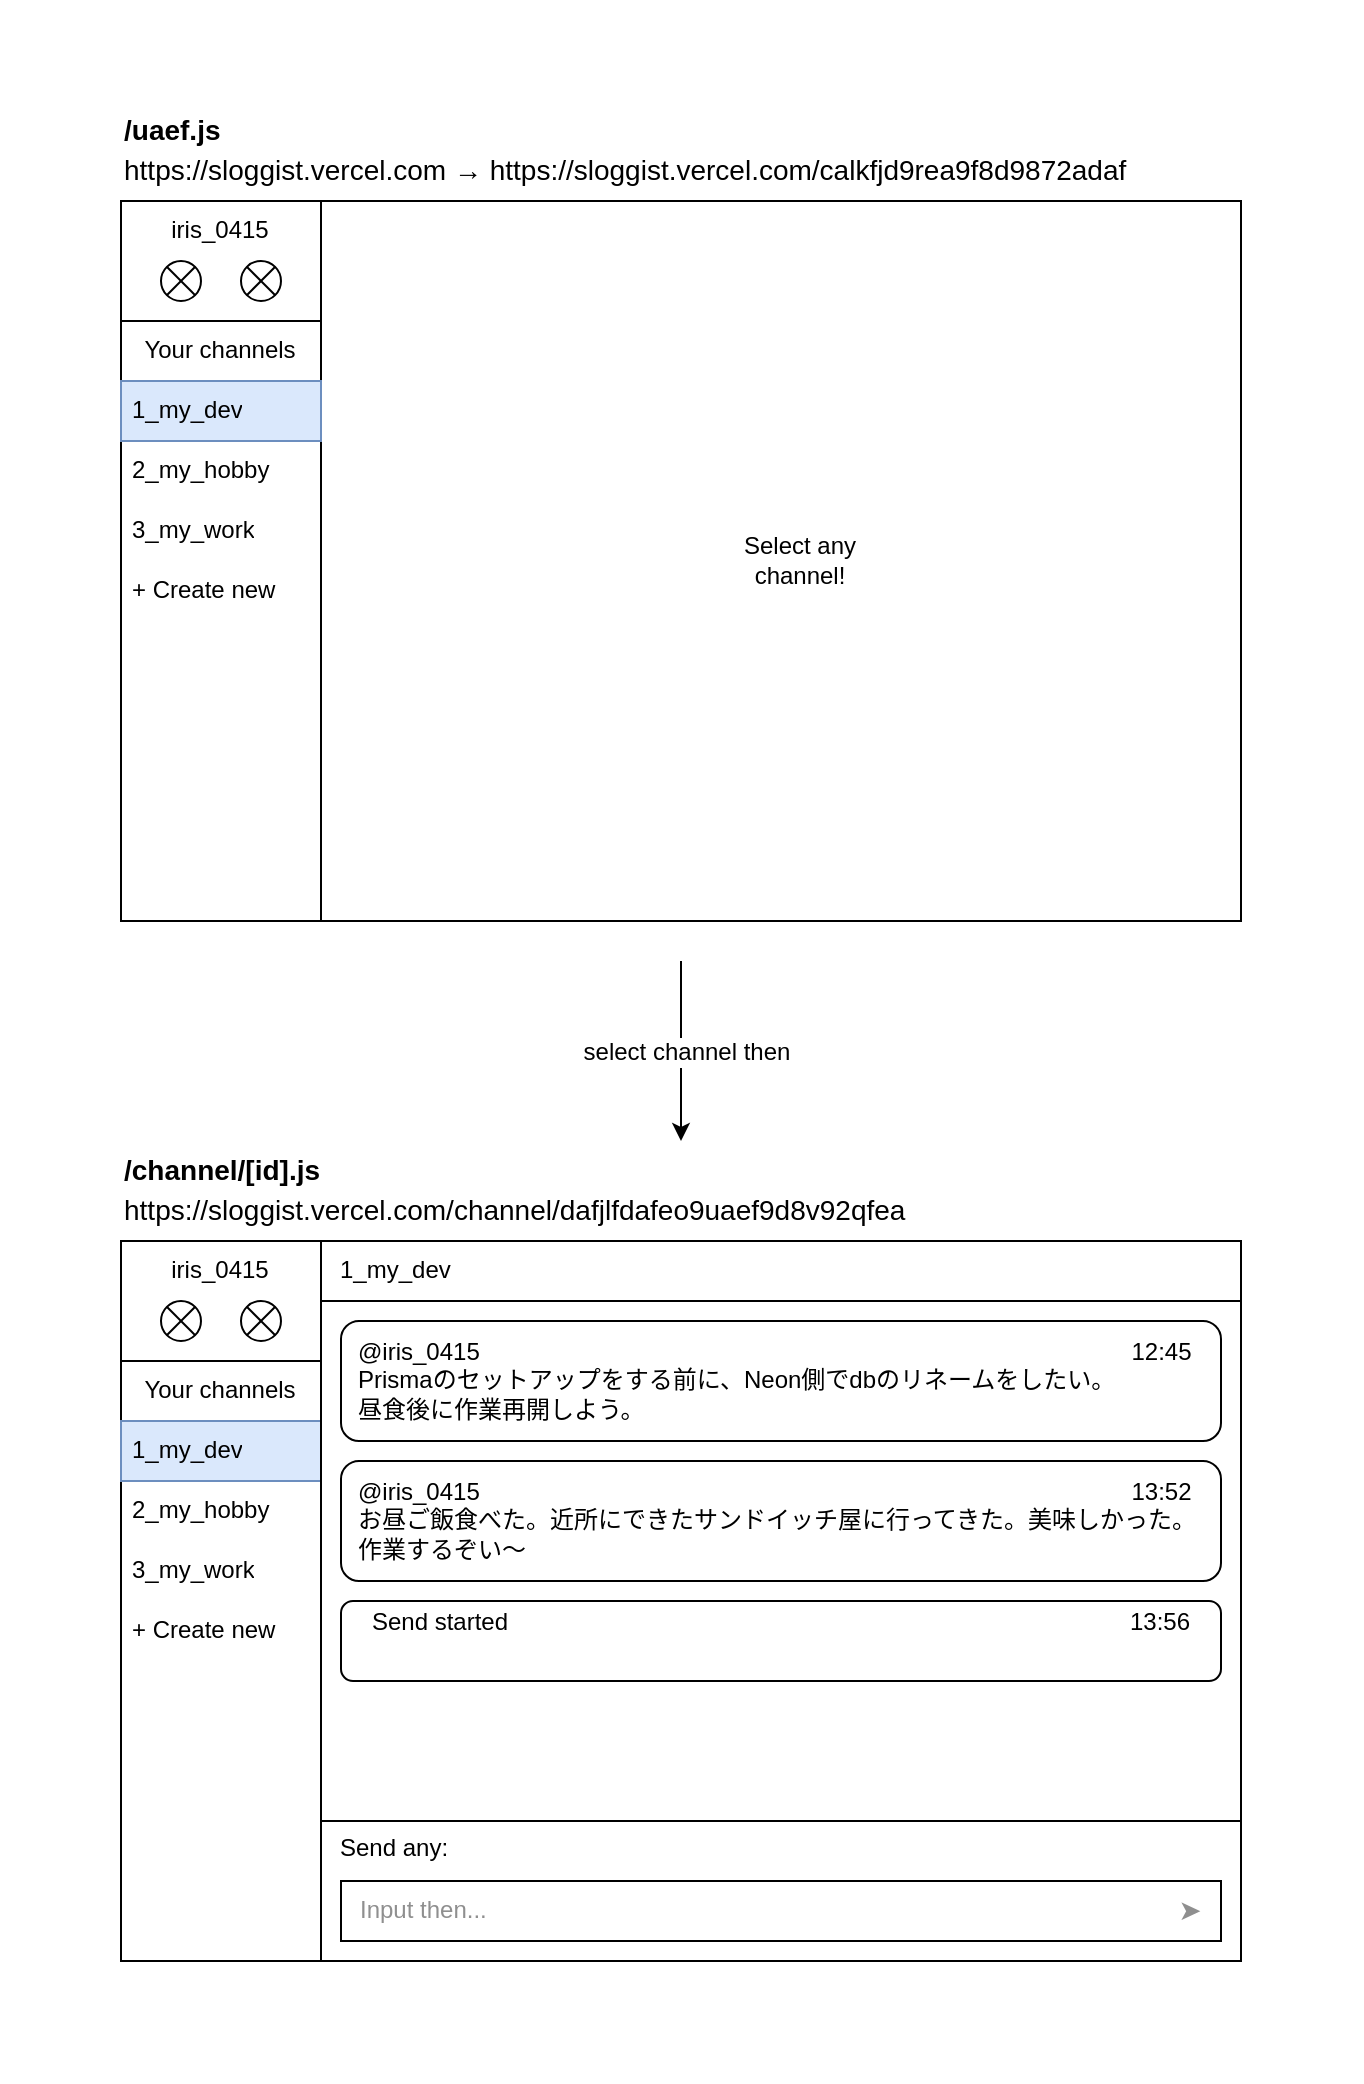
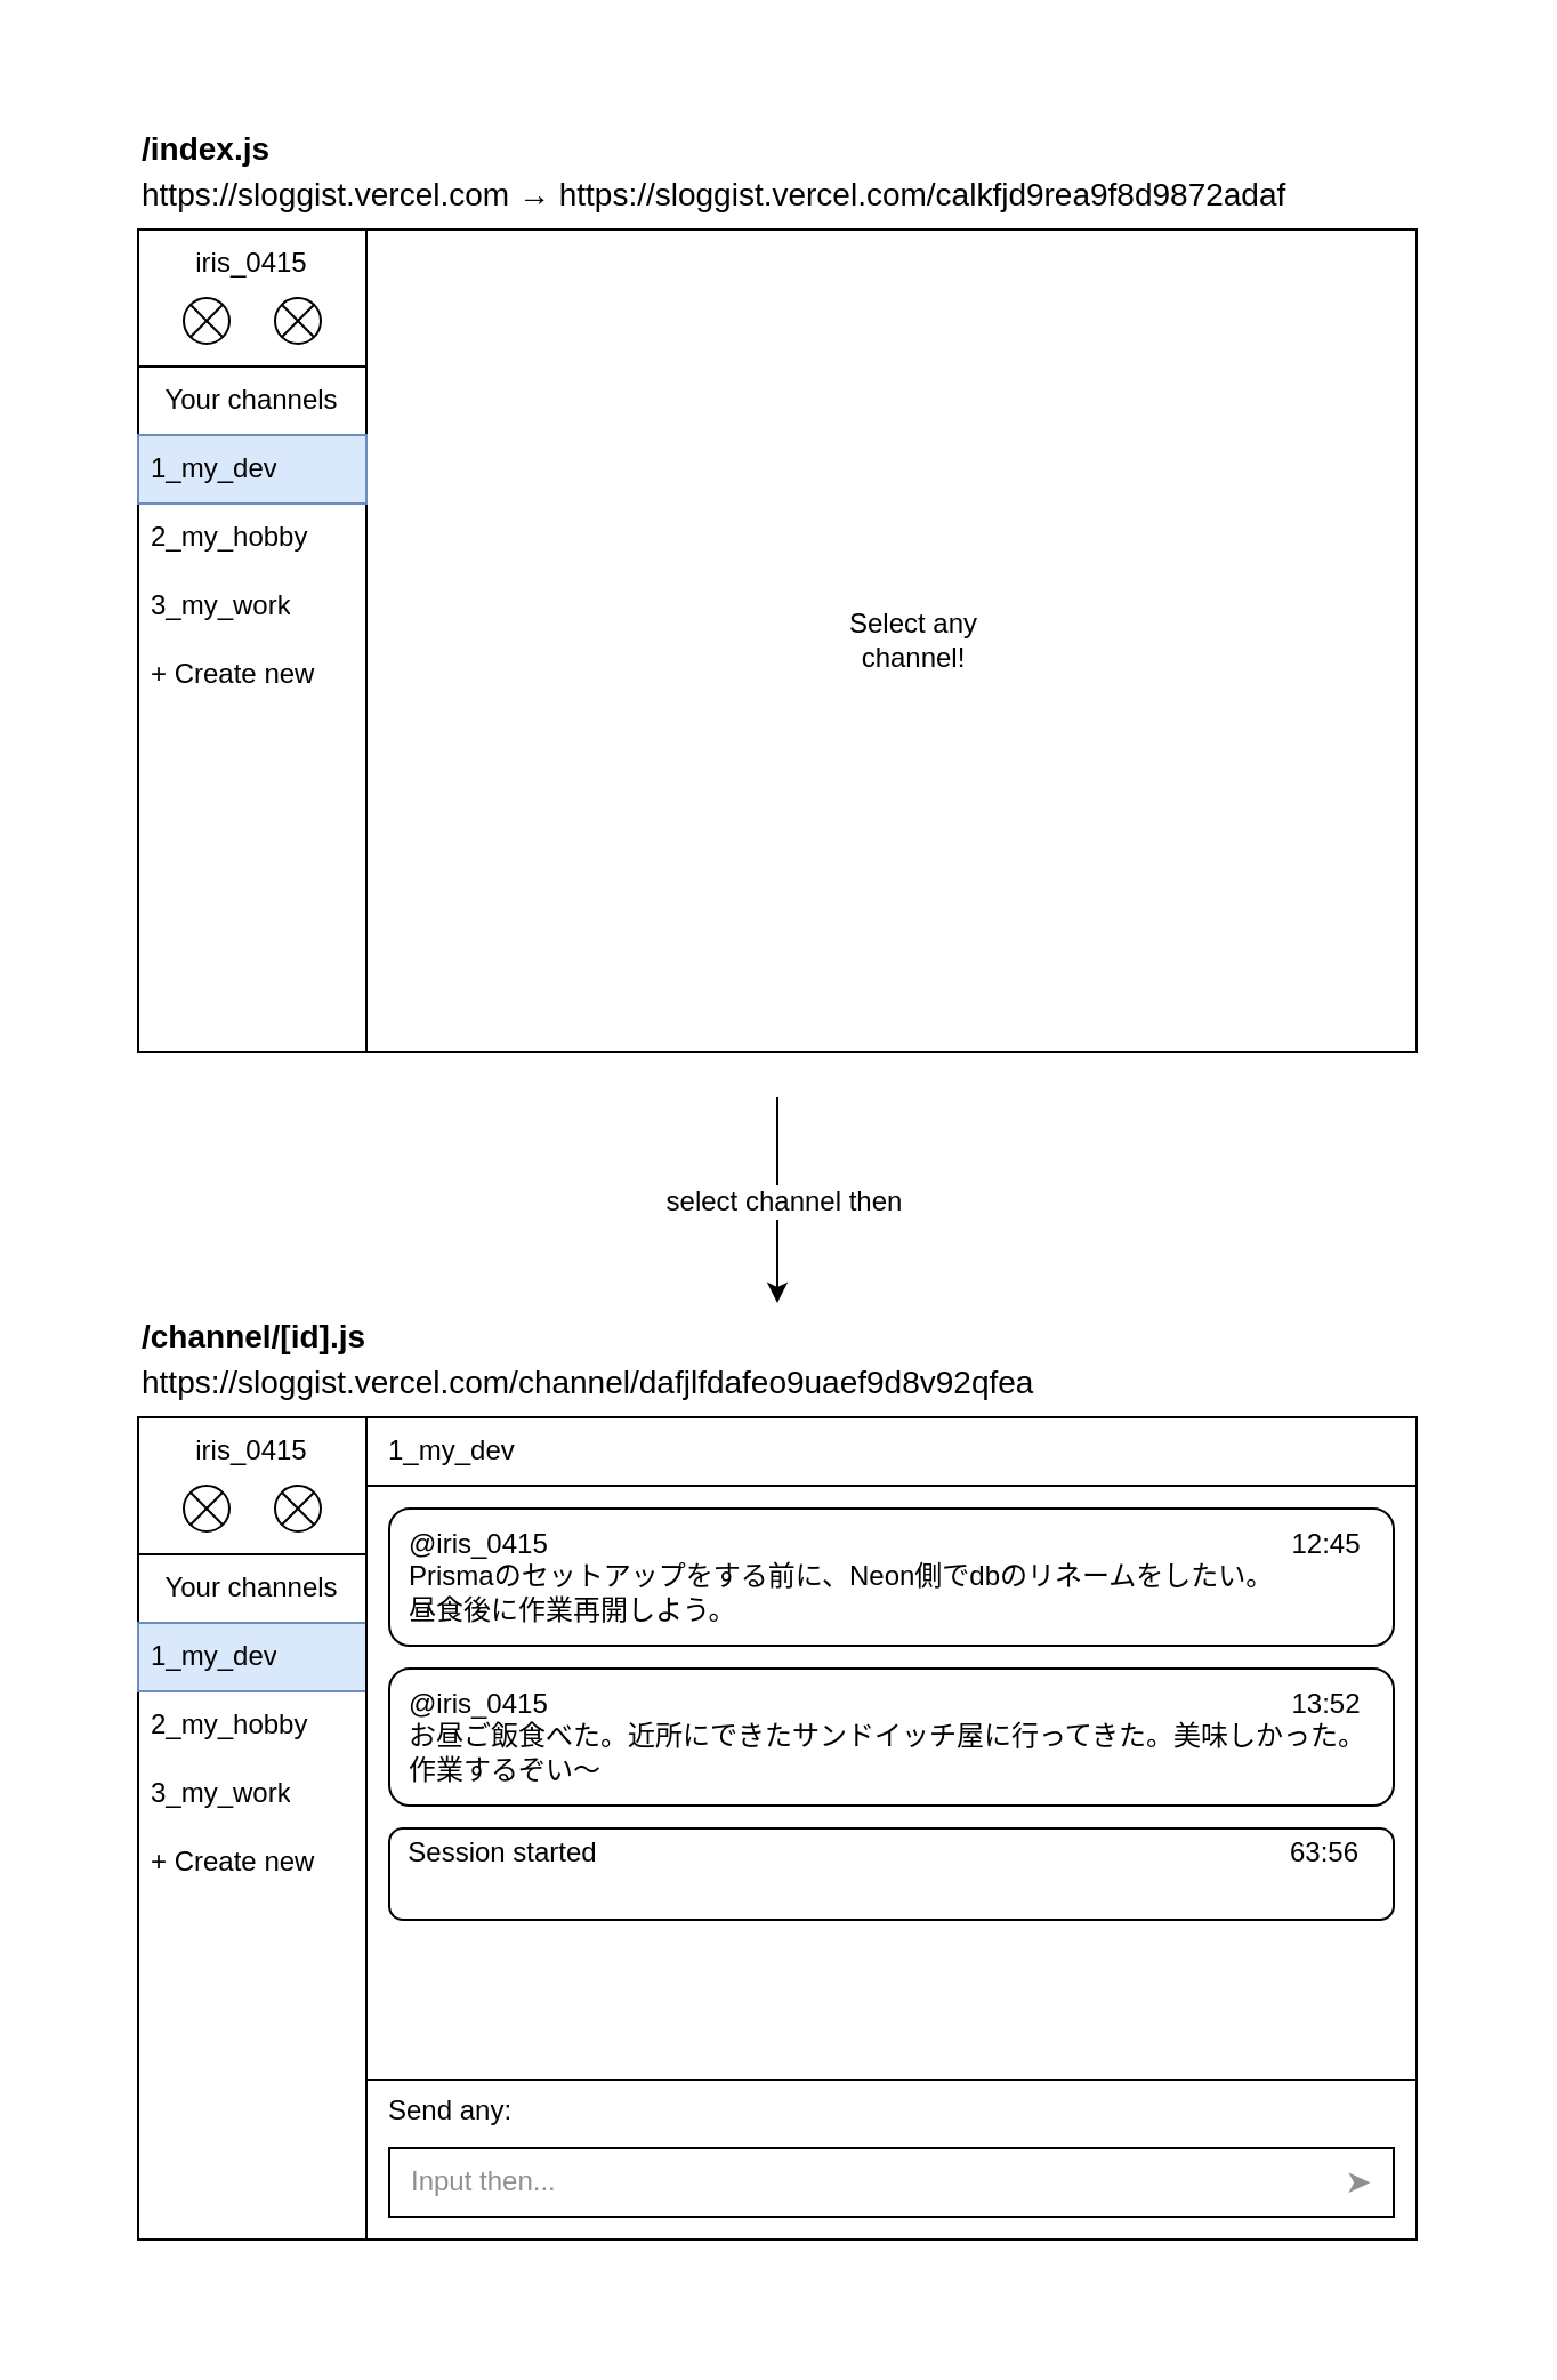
- <mxCell id="40" value="&lt;b&gt;&lt;font style=&quot;font-size: 14px;&quot;&gt;/uaef.js&lt;/font&gt;&lt;/b&gt;" style="text;strokeColor=none;align=left;fillColor=none;html=1;verticalAlign=middle;whiteSpace=wrap;rounded=0;" parent="1" vertex="1"><mxGeometry x="60" y="50" width="60" height="30" as="geometry" /></mxCell>
+ <mxCell id="40" value="&lt;b&gt;&lt;font style=&quot;font-size: 14px;&quot;&gt;/index.js&lt;/font&gt;&lt;/b&gt;" style="text;strokeColor=none;align=left;fillColor=none;html=1;verticalAlign=middle;whiteSpace=wrap;rounded=0;" parent="1" vertex="1"><mxGeometry x="60" y="50" width="60" height="30" as="geometry" /></mxCell>
- <mxCell id="24" value="Send started" style="text;strokeColor=none;align=center;fillColor=none;html=1;verticalAlign=middle;whiteSpace=wrap;rounded=0;" parent="1" vertex="1"><mxGeometry x="170" y="796" width="100" height="30" as="geometry" /></mxCell>
+ <mxCell id="24" value="Session started" style="text;strokeColor=none;align=center;fillColor=none;html=1;verticalAlign=middle;whiteSpace=wrap;rounded=0;" parent="1" vertex="1"><mxGeometry x="170" y="796" width="100" height="30" as="geometry" /></mxCell>
- <mxCell id="25" value="13:56" style="text;strokeColor=none;align=center;fillColor=none;html=1;verticalAlign=middle;whiteSpace=wrap;rounded=0;" parent="1" vertex="1"><mxGeometry x="530" y="796" width="100" height="30" as="geometry" /></mxCell>
+ <mxCell id="25" value="63:56" style="text;strokeColor=none;align=center;fillColor=none;html=1;verticalAlign=middle;whiteSpace=wrap;rounded=0;" parent="1" vertex="1"><mxGeometry x="530" y="796" width="100" height="30" as="geometry" /></mxCell>
